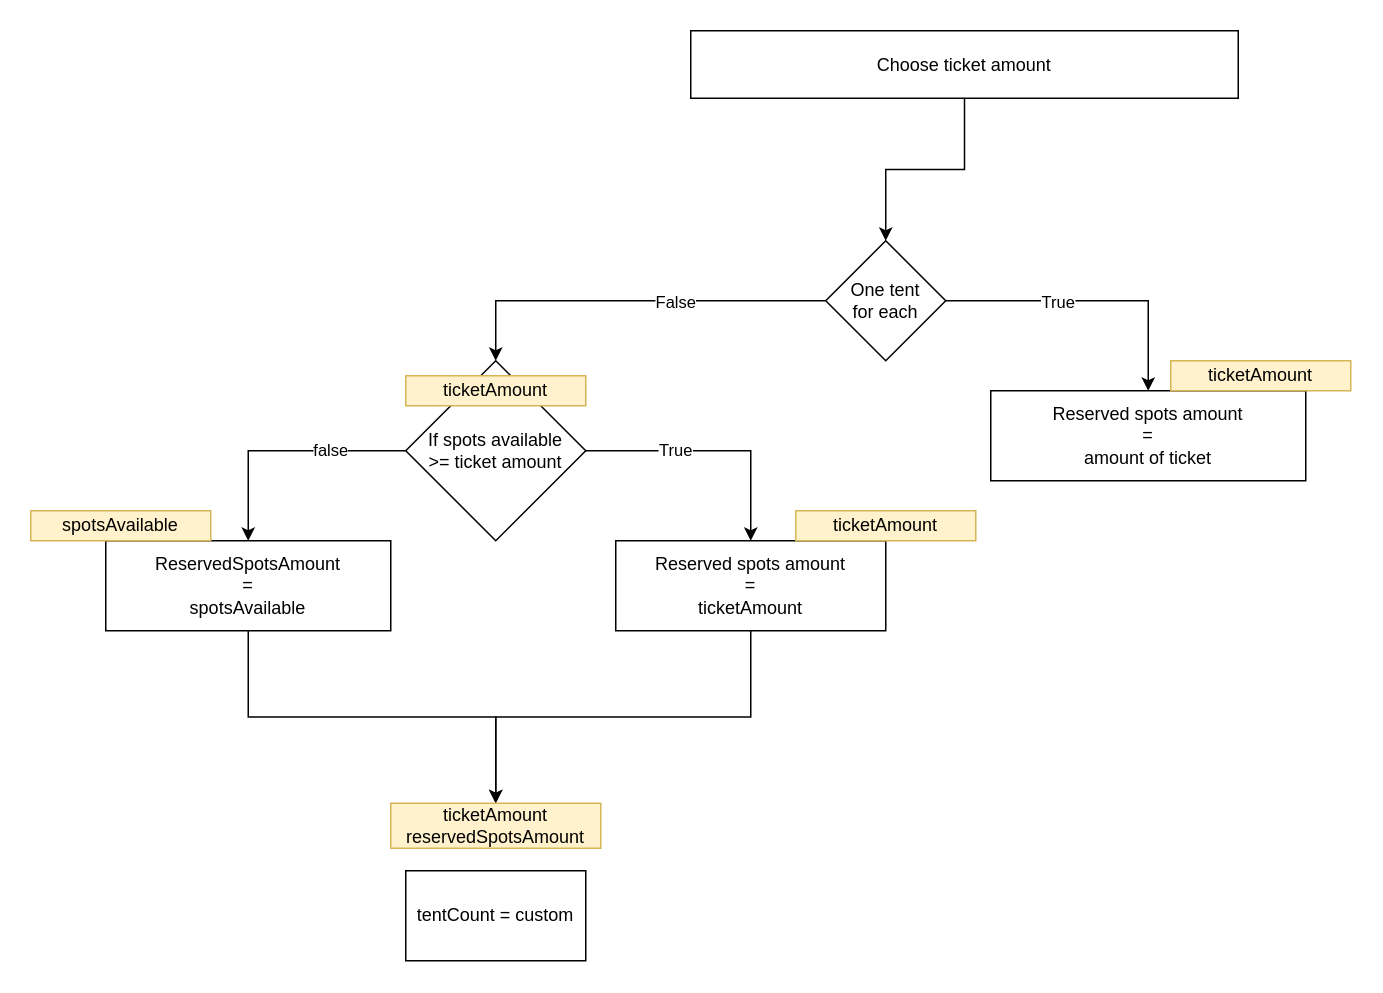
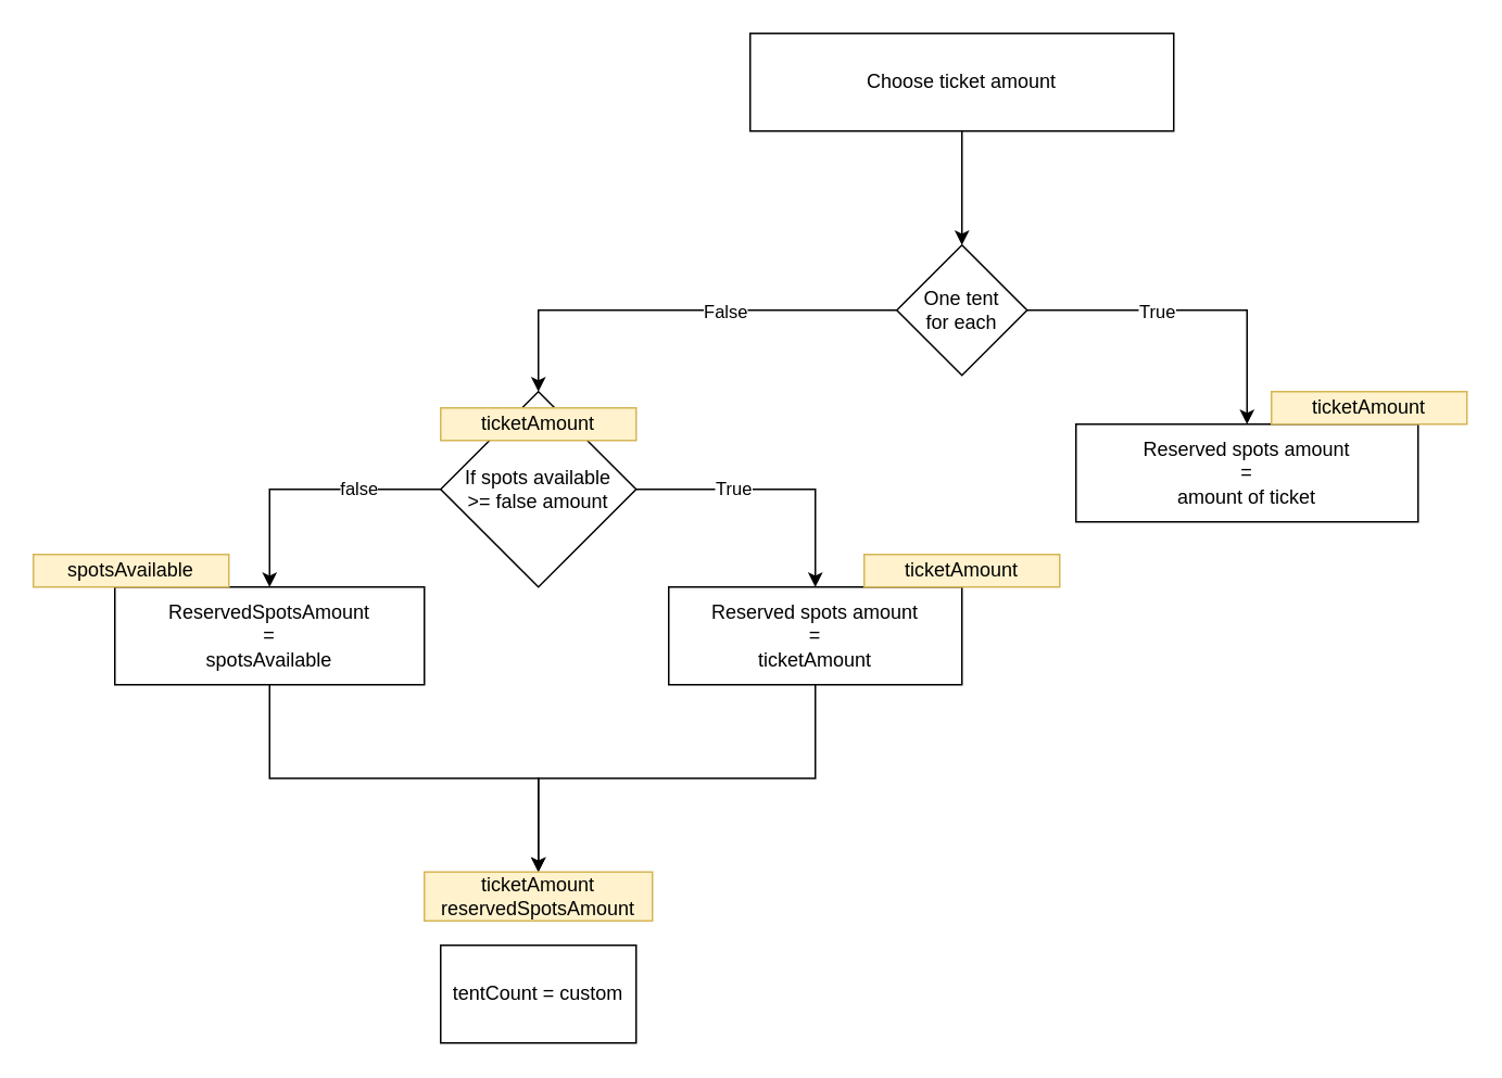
- <mxCell id="3" value="Choose ticket amount" style="rounded=0;whiteSpace=wrap;html=1;" vertex="1" parent="1"><mxGeometry x="460" y="20" width="365" height="45" as="geometry" /></mxCell>
+ <mxCell id="3" value="Choose ticket amount" style="rounded=0;whiteSpace=wrap;html=1;" vertex="1" parent="1"><mxGeometry x="460" y="20" width="260" height="60" as="geometry" /></mxCell>
- <mxCell id="8" value="One tent&lt;br&gt;for each" style="rhombus;whiteSpace=wrap;html=1;" vertex="1" parent="1"><mxGeometry x="550" y="160" width="80" height="80" as="geometry" /></mxCell>
+ <mxCell id="8" value="One tent&lt;br&gt;for each" style="rhombus;whiteSpace=wrap;html=1;" vertex="1" parent="1"><mxGeometry x="550" y="150" width="80" height="80" as="geometry" /></mxCell>
- <mxCell id="11" value="If spots available&lt;br&gt;&amp;gt;= ticket amount" style="rhombus;whiteSpace=wrap;html=1;" vertex="1" parent="1"><mxGeometry x="270" y="240" width="120" height="120" as="geometry" /></mxCell>
+ <mxCell id="11" value="If spots available&lt;br&gt;&amp;gt;= false amount" style="rhombus;whiteSpace=wrap;html=1;" vertex="1" parent="1"><mxGeometry x="270" y="240" width="120" height="120" as="geometry" /></mxCell>
